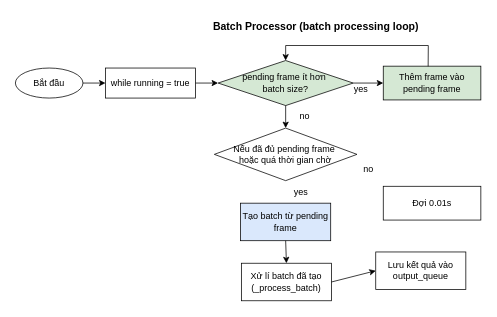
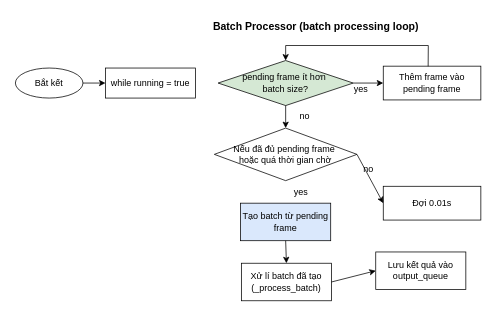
- <mxCell id="3" value="Bắt đầu" style="ellipse;whiteSpace=wrap;html=1;" vertex="1" parent="1"><mxGeometry x="20" y="90" width="90" height="40" as="geometry" /></mxCell>
+ <mxCell id="3" value="Bắt kết" style="ellipse;whiteSpace=wrap;html=1;" vertex="1" parent="1"><mxGeometry x="20" y="90" width="90" height="40" as="geometry" /></mxCell>
- <mxCell id="15" value="" style="endArrow=classic;html=1;rounded=0;exitX=1;exitY=0.5;exitDx=0;exitDy=0;" edge="1" parent="1" source="4" target="5"><mxGeometry width="50" height="50" relative="1" as="geometry"><mxPoint x="340" y="290" as="sourcePoint" /><mxPoint x="390" y="240" as="targetPoint" /></mxGeometry></mxCell>
- <mxCell id="6" value="Thêm frame vào pending frame" style="rounded=0;whiteSpace=wrap;html=1;fillColor=#d5e8d4;" vertex="1" parent="1"><mxGeometry x="510" y="87.5" width="130" height="45" as="geometry" /></mxCell>
+ <mxCell id="6" value="Thêm frame vào pending frame" style="rounded=0;whiteSpace=wrap;html=1;" vertex="1" parent="1"><mxGeometry x="510" y="87.5" width="130" height="45" as="geometry" /></mxCell>
+ <mxCell id="19" value="" style="endArrow=classic;html=1;rounded=0;exitX=1;exitY=0.5;exitDx=0;exitDy=0;entryX=0;entryY=0.5;entryDx=0;entryDy=0;" edge="1" parent="1" source="11" target="18"><mxGeometry width="50" height="50" relative="1" as="geometry"><mxPoint x="340" y="290" as="sourcePoint" /><mxPoint x="390" y="240" as="targetPoint" /></mxGeometry></mxCell>
